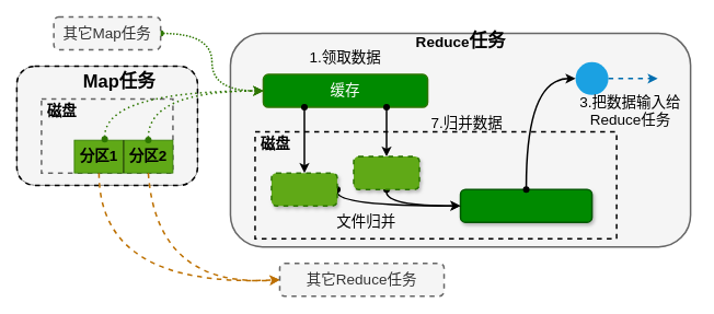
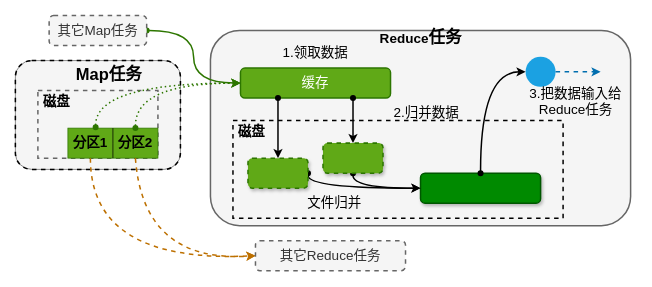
- <mxCell id="38" style="edgeStyle=orthogonalEdgeStyle;curved=1;orthogonalLoop=1;jettySize=auto;html=1;exitX=1;exitY=0.5;exitDx=0;exitDy=0;entryX=0;entryY=0.5;entryDx=0;entryDy=0;dashed=1;startArrow=oval;startFill=1;endArrow=classic;endFill=1;strokeWidth=2;fontSize=18;fillColor=#60a917;strokeColor=#2D7600;dashPattern=1 1;" edge="1" parent="1" source="39" target="5"><mxGeometry relative="1" as="geometry" /></mxCell>
+ <mxCell id="38" style="edgeStyle=orthogonalEdgeStyle;curved=1;orthogonalLoop=1;jettySize=auto;html=1;exitX=1;exitY=0.5;exitDx=0;exitDy=0;entryX=0;entryY=0.5;entryDx=0;entryDy=0;dashed=0;startArrow=oval;startFill=1;endArrow=classic;endFill=1;strokeWidth=2;fontSize=18;fillColor=#60a917;strokeColor=#2D7600;dashPattern=1 1;" edge="1" parent="1" source="39" target="5"><mxGeometry relative="1" as="geometry" /></mxCell>
- <mxCell id="5" value="缓存" style="rounded=1;whiteSpace=wrap;html=1;strokeWidth=2;fillColor=#008a00;fontSize=18;strokeColor=#2D7600;fontColor=#ffffff;" vertex="1" parent="3"><mxGeometry y="30" width="200" height="40" as="geometry" /></mxCell>
+ <mxCell id="5" value="缓存" style="rounded=1;whiteSpace=wrap;html=1;strokeWidth=2;fillColor=#60a917;fontSize=18;strokeColor=#2D7600;fontColor=#ffffff;" vertex="1" parent="3"><mxGeometry y="30" width="200" height="40" as="geometry" /></mxCell>
- <mxCell id="29" value="7.归并数据" style="text;html=1;strokeColor=none;fillColor=none;align=center;verticalAlign=middle;whiteSpace=wrap;rounded=0;fontSize=18;" vertex="1" parent="1"><mxGeometry x="507.5" y="140" width="120" height="20" as="geometry" /></mxCell>
+ <mxCell id="29" value="2.归并数据" style="text;html=1;strokeColor=none;fillColor=none;align=center;verticalAlign=middle;whiteSpace=wrap;rounded=0;fontSize=18;" vertex="1" parent="1"><mxGeometry x="507.5" y="140" width="120" height="20" as="geometry" /></mxCell>
